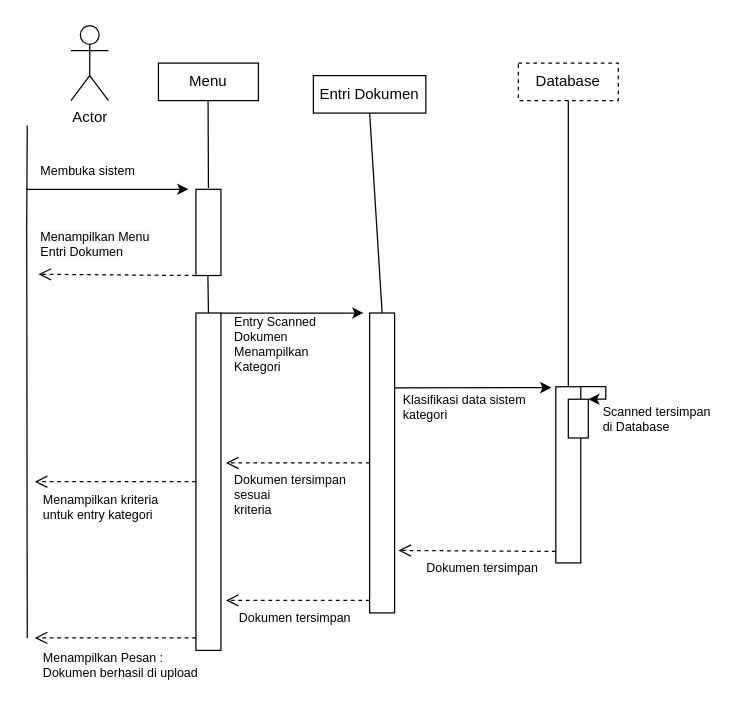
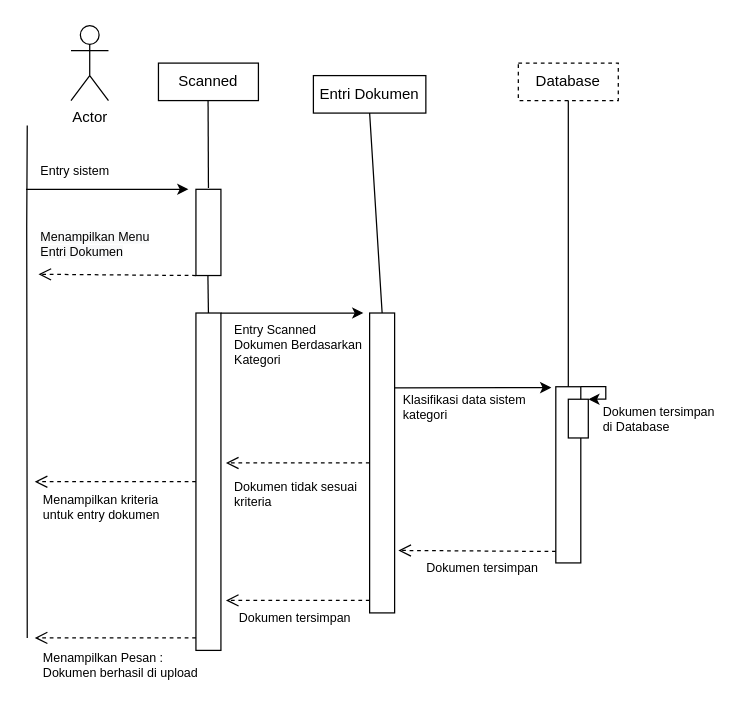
- <mxCell id="3" value="Menu" style="rounded=0;whiteSpace=wrap;html=1;" vertex="1" parent="1"><mxGeometry x="126" y="50" width="80" height="30" as="geometry" /></mxCell>
+ <mxCell id="3" value="Scanned" style="rounded=0;whiteSpace=wrap;html=1;" vertex="1" parent="1"><mxGeometry x="126" y="50" width="80" height="30" as="geometry" /></mxCell>
- <mxCell id="11" value="Membuka sistem" style="text;html=1;strokeColor=none;fillColor=none;align=left;verticalAlign=middle;whiteSpace=wrap;rounded=0;fontSize=10;" vertex="1" parent="1"><mxGeometry x="30" y="121" width="80" height="30" as="geometry" /></mxCell>
+ <mxCell id="11" value="Entry sistem" style="text;html=1;strokeColor=none;fillColor=none;align=left;verticalAlign=middle;whiteSpace=wrap;rounded=0;fontSize=10;" vertex="1" parent="1"><mxGeometry x="30" y="121" width="80" height="30" as="geometry" /></mxCell>
- <mxCell id="21" value="&lt;div style=&quot;font-size: 10px&quot;&gt;&lt;span style=&quot;font-size: 10px&quot;&gt;Entry Scanned&lt;/span&gt;&lt;/div&gt;&lt;div style=&quot;font-size: 10px&quot;&gt;&lt;span style=&quot;font-size: 10px&quot;&gt;Dokumen Menampilkan&lt;/span&gt;&lt;/div&gt;&lt;div style=&quot;font-size: 10px&quot;&gt;&lt;span style=&quot;font-size: 10px&quot;&gt;Kategori&lt;/span&gt;&lt;/div&gt;" style="text;html=1;strokeColor=none;fillColor=none;align=left;verticalAlign=middle;whiteSpace=wrap;rounded=0;fontSize=10;" vertex="1" parent="1"><mxGeometry x="185" y="260" width="105" height="30" as="geometry" /></mxCell>
+ <mxCell id="21" value="&lt;div style=&quot;font-size: 10px&quot;&gt;&lt;span style=&quot;font-size: 10px&quot;&gt;Entry Scanned&lt;/span&gt;&lt;/div&gt;&lt;div style=&quot;font-size: 10px&quot;&gt;&lt;span style=&quot;font-size: 10px&quot;&gt;Dokumen Berdasarkan&lt;/span&gt;&lt;/div&gt;&lt;div style=&quot;font-size: 10px&quot;&gt;&lt;span style=&quot;font-size: 10px&quot;&gt;Kategori&lt;/span&gt;&lt;/div&gt;" style="text;html=1;strokeColor=none;fillColor=none;align=left;verticalAlign=middle;whiteSpace=wrap;rounded=0;fontSize=10;" vertex="1" parent="1"><mxGeometry x="185" y="260" width="105" height="30" as="geometry" /></mxCell>
- <mxCell id="24" value="&lt;span style=&quot;&quot;&gt;Scanned tersimpan&lt;br&gt;di Database&lt;br&gt;&lt;/span&gt;" style="text;html=1;align=left;verticalAlign=middle;resizable=0;points=[];autosize=1;strokeColor=none;fillColor=none;fontSize=10;" vertex="1" parent="1"><mxGeometry x="480" y="319.5" width="100" height="30" as="geometry" /></mxCell>
+ <mxCell id="24" value="&lt;span style=&quot;&quot;&gt;Dokumen tersimpan&lt;br&gt;di Database&lt;br&gt;&lt;/span&gt;" style="text;html=1;align=left;verticalAlign=middle;resizable=0;points=[];autosize=1;strokeColor=none;fillColor=none;fontSize=10;" vertex="1" parent="1"><mxGeometry x="480" y="319.5" width="100" height="30" as="geometry" /></mxCell>
- <mxCell id="30" value="&lt;div style=&quot;font-size: 10px&quot;&gt;Dokumen tersimpan sesuai&lt;/div&gt;&lt;div style=&quot;font-size: 10px&quot;&gt;kriteria&lt;/div&gt;" style="text;html=1;strokeColor=none;fillColor=none;align=left;verticalAlign=middle;whiteSpace=wrap;rounded=0;fontSize=10;" vertex="1" parent="1"><mxGeometry x="185" y="380" width="105" height="30" as="geometry" /></mxCell>
+ <mxCell id="30" value="&lt;div style=&quot;font-size: 10px&quot;&gt;Dokumen tidak sesuai&lt;/div&gt;&lt;div style=&quot;font-size: 10px&quot;&gt;kriteria&lt;/div&gt;" style="text;html=1;strokeColor=none;fillColor=none;align=left;verticalAlign=middle;whiteSpace=wrap;rounded=0;fontSize=10;" vertex="1" parent="1"><mxGeometry x="185" y="380" width="105" height="30" as="geometry" /></mxCell>
- <mxCell id="32" value="&lt;span&gt;Menampilkan kriteria&lt;br&gt;untuk entry kategori&lt;br&gt;&lt;/span&gt;" style="text;html=1;align=left;verticalAlign=middle;resizable=0;points=[];autosize=1;strokeColor=none;fillColor=none;fontSize=10;" vertex="1" parent="1"><mxGeometry x="32" y="390" width="110" height="30" as="geometry" /></mxCell>
+ <mxCell id="32" value="&lt;span&gt;Menampilkan kriteria&lt;br&gt;untuk entry dokumen&lt;br&gt;&lt;/span&gt;" style="text;html=1;align=left;verticalAlign=middle;resizable=0;points=[];autosize=1;strokeColor=none;fillColor=none;fontSize=10;" vertex="1" parent="1"><mxGeometry x="32" y="390" width="110" height="30" as="geometry" /></mxCell>
